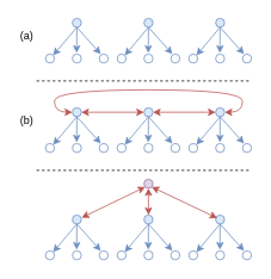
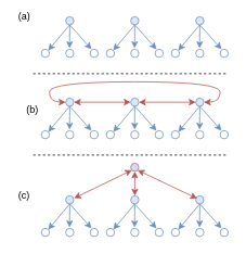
- <mxCell id="74" value="(a)" style="text;html=1;resizable=0;points=[];autosize=1;align=left;verticalAlign=top;spacingTop=-4;" vertex="1" parent="1"><mxGeometry x="20" y="30" width="30" height="20" as="geometry" /></mxCell>
+ <mxCell id="74" value="(a)" style="text;html=1;resizable=0;points=[];autosize=1;align=left;verticalAlign=top;spacingTop=-4;" vertex="1" parent="1"><mxGeometry x="20" y="10" width="30" height="20" as="geometry" /></mxCell>
- <mxCell id="75" value="(b)" style="text;html=1;resizable=0;points=[];autosize=1;align=left;verticalAlign=top;spacingTop=-4;" vertex="1" parent="1"><mxGeometry x="20" y="125" width="30" height="20" as="geometry" /></mxCell>
+ <mxCell id="75" value="(b)" style="text;html=1;resizable=0;points=[];autosize=1;align=left;verticalAlign=top;spacingTop=-4;" vertex="1" parent="1"><mxGeometry x="30" y="125" width="30" height="20" as="geometry" /></mxCell>
+ <mxCell id="76" value="(c)" style="text;html=1;resizable=0;points=[];autosize=1;align=left;verticalAlign=top;spacingTop=-4;" vertex="1" parent="1"><mxGeometry x="20" y="230" width="30" height="20" as="geometry" /></mxCell>
